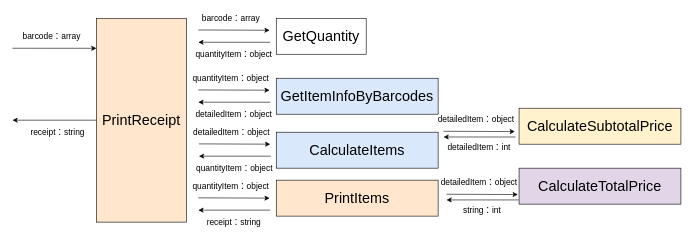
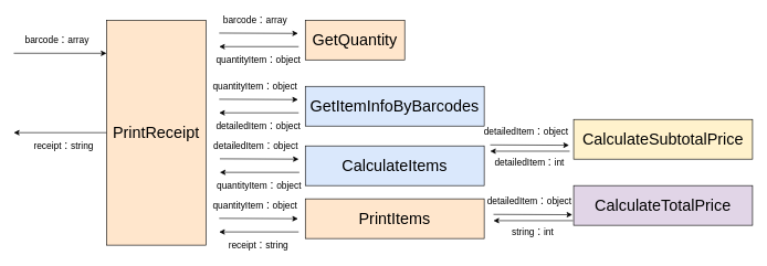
- <mxCell id="7" value="&lt;font style=&quot;font-size: 24px&quot;&gt;GetQuantity&lt;/font&gt;" style="rounded=0;whiteSpace=wrap;html=1;" vertex="1" parent="1"><mxGeometry x="460" y="30" width="150" height="60" as="geometry" /></mxCell>
+ <mxCell id="7" value="&lt;font style=&quot;font-size: 24px&quot;&gt;GetQuantity&lt;/font&gt;" style="rounded=0;whiteSpace=wrap;html=1;fillColor=#ffe6cc;" vertex="1" parent="1"><mxGeometry x="460" y="30" width="150" height="60" as="geometry" /></mxCell>
